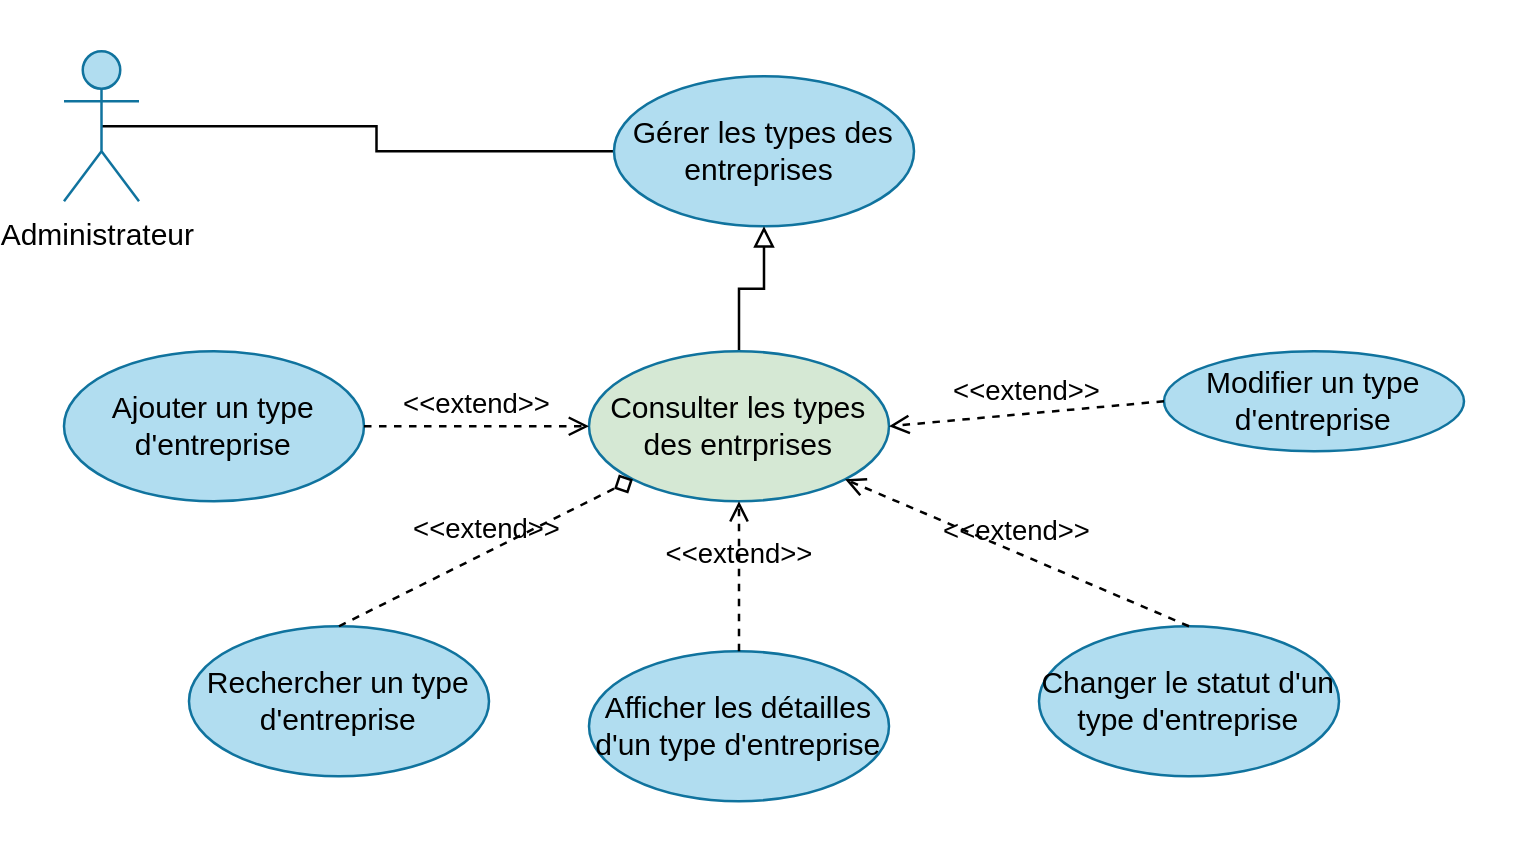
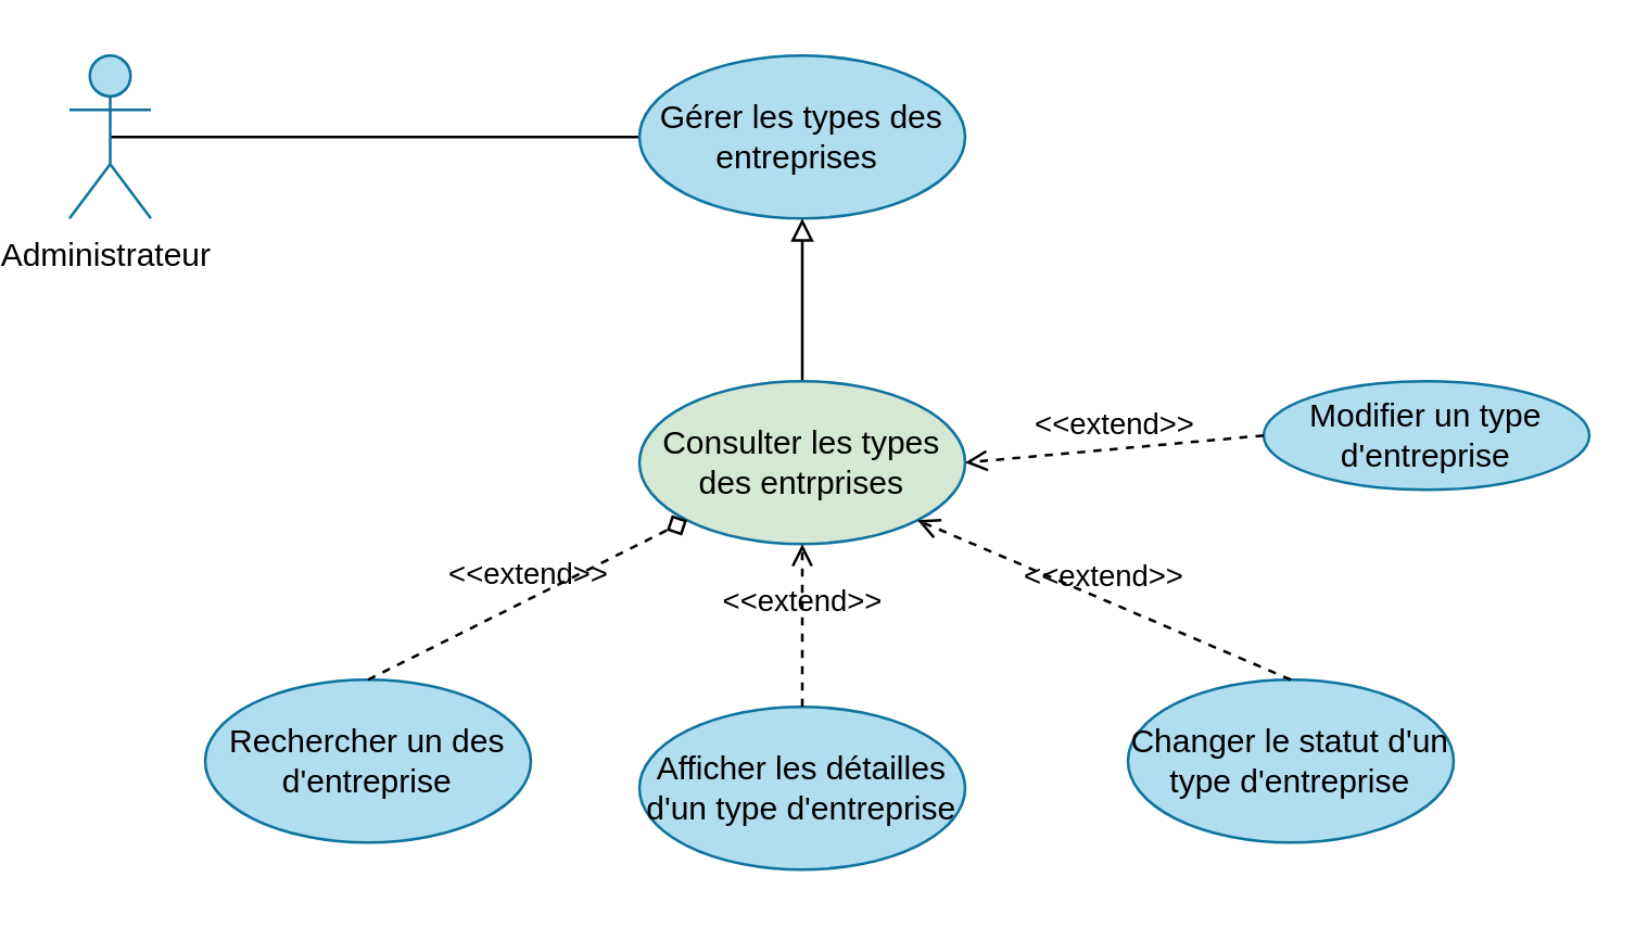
- <mxCell id="4" value="Gérer les types des entreprises&amp;nbsp;" style="ellipse;whiteSpace=wrap;html=1;fillColor=#b1ddf0;strokeColor=#10739e;" vertex="1" parent="1"><mxGeometry x="240" y="30" width="120" height="60" as="geometry" /></mxCell>
+ <mxCell id="4" value="Gérer les types des entreprises&amp;nbsp;" style="ellipse;whiteSpace=wrap;html=1;fillColor=#b1ddf0;strokeColor=#10739e;" vertex="1" parent="1"><mxGeometry x="230" y="20" width="120" height="60" as="geometry" /></mxCell>
- <mxCell id="7" value="Ajouter un type d'entreprise" style="ellipse;whiteSpace=wrap;html=1;fillColor=#b1ddf0;strokeColor=#10739e;" vertex="1" parent="1"><mxGeometry x="20" y="140" width="120" height="60" as="geometry" /></mxCell>
- <mxCell id="12" value="&amp;lt;&amp;lt;extend&amp;gt;&amp;gt;" style="html=1;verticalAlign=bottom;labelBackgroundColor=none;endArrow=open;endFill=0;dashed=1;rounded=0;exitX=1;exitY=0.5;exitDx=0;exitDy=0;entryX=0;entryY=0.5;entryDx=0;entryDy=0;" edge="1" parent="1" source="7" target="6"><mxGeometry width="160" relative="1" as="geometry"><mxPoint x="-40" y="240" as="sourcePoint" /><mxPoint x="120" y="240" as="targetPoint" /></mxGeometry></mxCell>
- <mxCell id="9" value="Rechercher un type d'entreprise" style="ellipse;whiteSpace=wrap;html=1;fillColor=#b1ddf0;strokeColor=#10739e;" vertex="1" parent="1"><mxGeometry x="70" y="250" width="120" height="60" as="geometry" /></mxCell>
+ <mxCell id="9" value="Rechercher un des d'entreprise" style="ellipse;whiteSpace=wrap;html=1;fillColor=#b1ddf0;strokeColor=#10739e;" vertex="1" parent="1"><mxGeometry x="70" y="250" width="120" height="60" as="geometry" /></mxCell>
